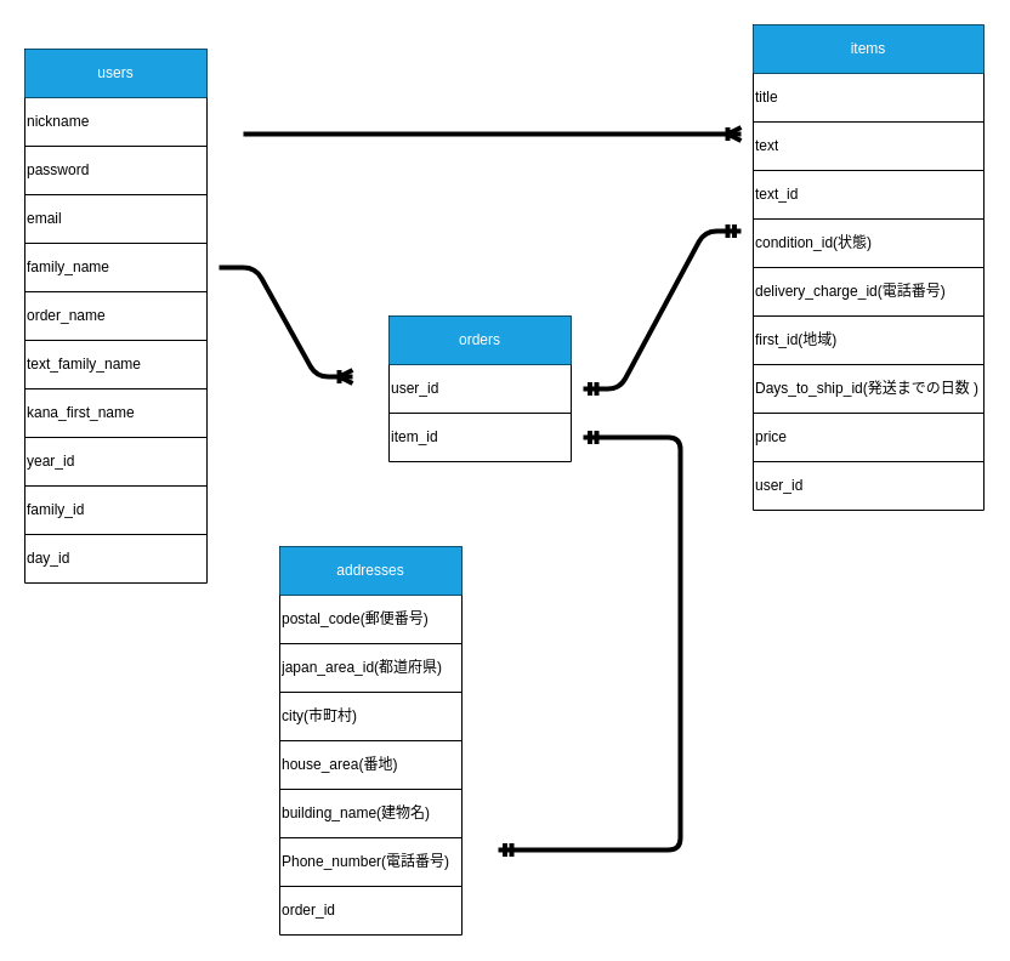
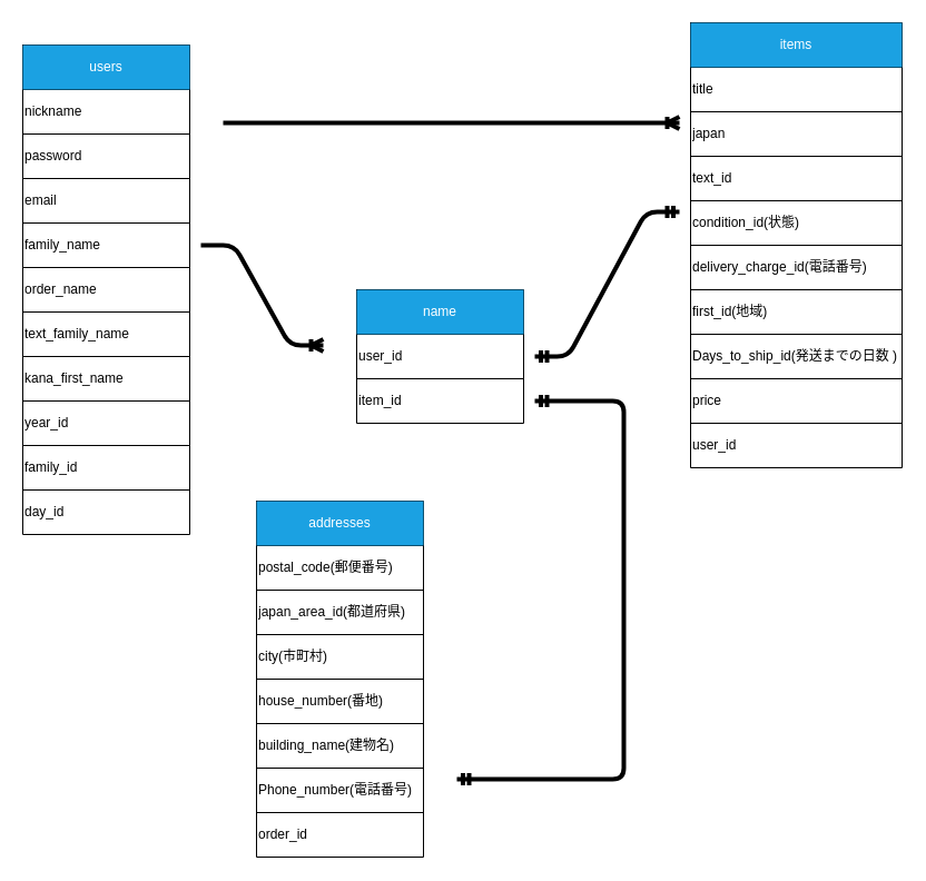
- <mxCell id="31" value="text" style="shape=partialRectangle;html=1;whiteSpace=wrap;connectable=0;overflow=hidden;fillColor=none;top=0;left=0;bottom=0;right=0;pointerEvents=1;align=left;" parent="30" vertex="1"><mxGeometry width="190" height="40" as="geometry"><mxRectangle width="190" height="40" as="alternateBounds" /></mxGeometry></mxCell>
+ <mxCell id="31" value="japan" style="shape=partialRectangle;html=1;whiteSpace=wrap;connectable=0;overflow=hidden;fillColor=none;top=0;left=0;bottom=0;right=0;pointerEvents=1;align=left;" parent="30" vertex="1"><mxGeometry width="190" height="40" as="geometry"><mxRectangle width="190" height="40" as="alternateBounds" /></mxGeometry></mxCell>
- <mxCell id="67" value="orders" style="shape=partialRectangle;html=1;whiteSpace=wrap;connectable=0;overflow=hidden;fillColor=#1ba1e2;top=0;left=0;bottom=0;right=0;pointerEvents=1;fontColor=#ffffff;strokeColor=#006EAF;" vertex="1" parent="66"><mxGeometry width="150" height="40" as="geometry"><mxRectangle width="150" height="40" as="alternateBounds" /></mxGeometry></mxCell>
+ <mxCell id="67" value="name" style="shape=partialRectangle;html=1;whiteSpace=wrap;connectable=0;overflow=hidden;fillColor=#1ba1e2;top=0;left=0;bottom=0;right=0;pointerEvents=1;fontColor=#ffffff;strokeColor=#006EAF;" vertex="1" parent="66"><mxGeometry width="150" height="40" as="geometry"><mxRectangle width="150" height="40" as="alternateBounds" /></mxGeometry></mxCell>
- <mxCell id="56" value="house_area(番地)" style="shape=partialRectangle;html=1;whiteSpace=wrap;connectable=0;overflow=hidden;fillColor=none;top=0;left=0;bottom=0;right=0;pointerEvents=1;align=left;" parent="55" vertex="1"><mxGeometry width="150" height="40" as="geometry"><mxRectangle width="150" height="40" as="alternateBounds" /></mxGeometry></mxCell>
+ <mxCell id="56" value="house_number(番地)" style="shape=partialRectangle;html=1;whiteSpace=wrap;connectable=0;overflow=hidden;fillColor=none;top=0;left=0;bottom=0;right=0;pointerEvents=1;align=left;" parent="55" vertex="1"><mxGeometry width="150" height="40" as="geometry"><mxRectangle width="150" height="40" as="alternateBounds" /></mxGeometry></mxCell>
